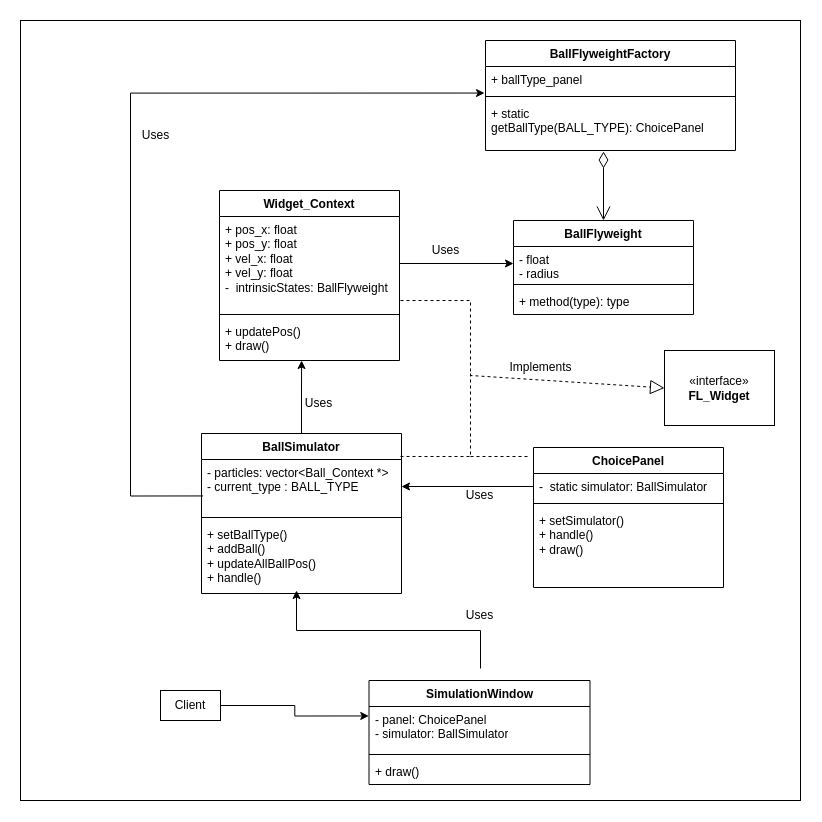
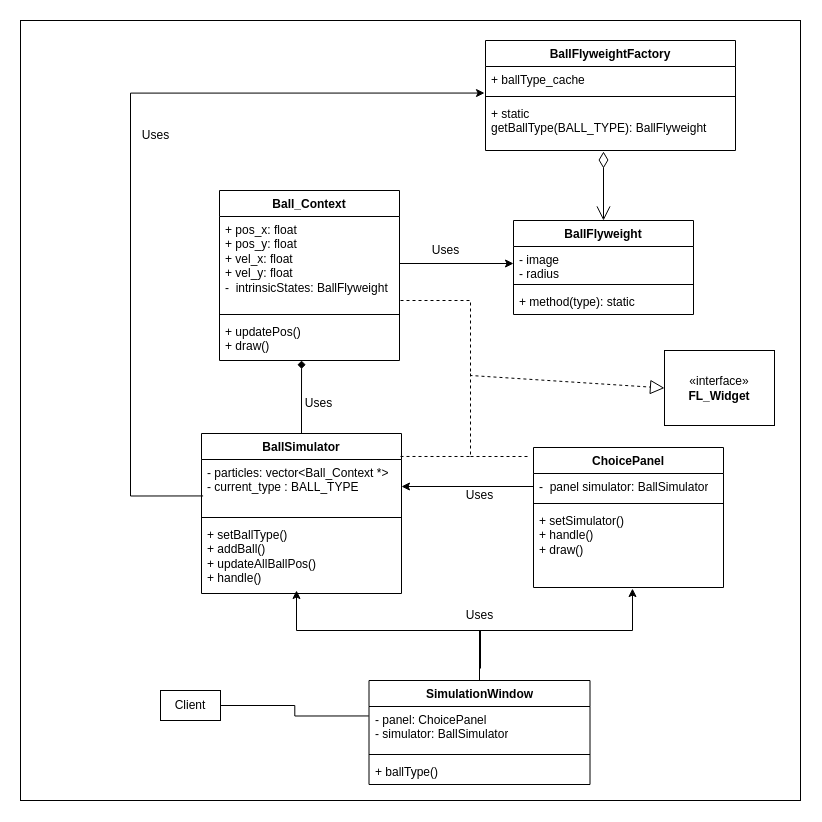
- <mxCell id="8" value="+&amp;nbsp;ballType_panel" style="text;strokeColor=none;fillColor=none;align=left;verticalAlign=top;spacingLeft=4;spacingRight=4;overflow=hidden;rotatable=0;points=[[0,0.5],[1,0.5]];portConstraint=eastwest;whiteSpace=wrap;html=1;" parent="7" vertex="1"><mxGeometry y="26" width="250" height="26" as="geometry" /></mxCell>
+ <mxCell id="8" value="+&amp;nbsp;ballType_cache" style="text;strokeColor=none;fillColor=none;align=left;verticalAlign=top;spacingLeft=4;spacingRight=4;overflow=hidden;rotatable=0;points=[[0,0.5],[1,0.5]];portConstraint=eastwest;whiteSpace=wrap;html=1;" parent="7" vertex="1"><mxGeometry y="26" width="250" height="26" as="geometry" /></mxCell>
- <mxCell id="10" value="+ static getBallType(BALL_TYPE):&amp;nbsp;ChoicePanel" style="text;strokeColor=none;fillColor=none;align=left;verticalAlign=top;spacingLeft=4;spacingRight=4;overflow=hidden;rotatable=0;points=[[0,0.5],[1,0.5]];portConstraint=eastwest;whiteSpace=wrap;html=1;" parent="7" vertex="1"><mxGeometry y="60" width="250" height="50" as="geometry" /></mxCell>
+ <mxCell id="10" value="+ static getBallType(BALL_TYPE):&amp;nbsp;BallFlyweight" style="text;strokeColor=none;fillColor=none;align=left;verticalAlign=top;spacingLeft=4;spacingRight=4;overflow=hidden;rotatable=0;points=[[0,0.5],[1,0.5]];portConstraint=eastwest;whiteSpace=wrap;html=1;" parent="7" vertex="1"><mxGeometry y="60" width="250" height="50" as="geometry" /></mxCell>
- <mxCell id="12" value="Widget_Context" style="swimlane;fontStyle=1;align=center;verticalAlign=top;childLayout=stackLayout;horizontal=1;startSize=26;horizontalStack=0;resizeParent=1;resizeParentMax=0;resizeLast=0;collapsible=1;marginBottom=0;whiteSpace=wrap;html=1;" parent="1" vertex="1"><mxGeometry x="219" y="190" width="180" height="170" as="geometry" /></mxCell>
+ <mxCell id="12" value="Ball_Context" style="swimlane;fontStyle=1;align=center;verticalAlign=top;childLayout=stackLayout;horizontal=1;startSize=26;horizontalStack=0;resizeParent=1;resizeParentMax=0;resizeLast=0;collapsible=1;marginBottom=0;whiteSpace=wrap;html=1;" parent="1" vertex="1"><mxGeometry x="219" y="190" width="180" height="170" as="geometry" /></mxCell>
- <mxCell id="4" value="- float&lt;br&gt;- radius" style="text;strokeColor=none;fillColor=none;align=left;verticalAlign=top;spacingLeft=4;spacingRight=4;overflow=hidden;rotatable=0;points=[[0,0.5],[1,0.5]];portConstraint=eastwest;whiteSpace=wrap;html=1;" parent="3" vertex="1"><mxGeometry y="26" width="180" height="34" as="geometry" /></mxCell>
+ <mxCell id="4" value="- image&lt;br&gt;- radius" style="text;strokeColor=none;fillColor=none;align=left;verticalAlign=top;spacingLeft=4;spacingRight=4;overflow=hidden;rotatable=0;points=[[0,0.5],[1,0.5]];portConstraint=eastwest;whiteSpace=wrap;html=1;" parent="3" vertex="1"><mxGeometry y="26" width="180" height="34" as="geometry" /></mxCell>
- <mxCell id="6" value="+ method(type): type" style="text;strokeColor=none;fillColor=none;align=left;verticalAlign=top;spacingLeft=4;spacingRight=4;overflow=hidden;rotatable=0;points=[[0,0.5],[1,0.5]];portConstraint=eastwest;whiteSpace=wrap;html=1;" parent="3" vertex="1"><mxGeometry y="68" width="180" height="26" as="geometry" /></mxCell>
+ <mxCell id="6" value="+ method(type): static" style="text;strokeColor=none;fillColor=none;align=left;verticalAlign=top;spacingLeft=4;spacingRight=4;overflow=hidden;rotatable=0;points=[[0,0.5],[1,0.5]];portConstraint=eastwest;whiteSpace=wrap;html=1;" parent="3" vertex="1"><mxGeometry y="68" width="180" height="26" as="geometry" /></mxCell>
- <mxCell id="37" value="Implements" style="text;html=1;align=center;verticalAlign=middle;resizable=0;points=[];autosize=1;strokeColor=none;fillColor=none;" parent="1" vertex="1"><mxGeometry x="495" y="352" width="90" height="30" as="geometry" /></mxCell>
- <mxCell id="21" style="edgeStyle=orthogonalEdgeStyle;rounded=0;orthogonalLoop=1;jettySize=auto;html=1;entryX=0.456;entryY=1;entryDx=0;entryDy=0;entryPerimeter=0;" parent="1" source="17" target="15" edge="1"><mxGeometry relative="1" as="geometry" /></mxCell>
+ <mxCell id="21" style="edgeStyle=orthogonalEdgeStyle;rounded=0;orthogonalLoop=1;jettySize=auto;html=1;entryX=0.456;entryY=1;entryDx=0;entryDy=0;entryPerimeter=0;endArrow=diamond;" parent="1" source="17" target="15" edge="1"><mxGeometry relative="1" as="geometry" /></mxCell>
- <mxCell id="23" value="-&amp;nbsp; static simulator: BallSimulator" style="text;strokeColor=none;fillColor=none;align=left;verticalAlign=top;spacingLeft=4;spacingRight=4;overflow=hidden;rotatable=0;points=[[0,0.5],[1,0.5]];portConstraint=eastwest;whiteSpace=wrap;html=1;" parent="22" vertex="1"><mxGeometry y="26" width="190" height="26" as="geometry" /></mxCell>
+ <mxCell id="23" value="-&amp;nbsp; panel simulator: BallSimulator" style="text;strokeColor=none;fillColor=none;align=left;verticalAlign=top;spacingLeft=4;spacingRight=4;overflow=hidden;rotatable=0;points=[[0,0.5],[1,0.5]];portConstraint=eastwest;whiteSpace=wrap;html=1;" parent="22" vertex="1"><mxGeometry y="26" width="190" height="26" as="geometry" /></mxCell>
+ <mxCell id="32" style="edgeStyle=orthogonalEdgeStyle;rounded=0;orthogonalLoop=1;jettySize=auto;html=1;entryX=0.521;entryY=1.013;entryDx=0;entryDy=0;entryPerimeter=0;" parent="1" source="27" target="25" edge="1"><mxGeometry relative="1" as="geometry"><Array as="points"><mxPoint x="479" y="630" /><mxPoint x="632" y="630" /></Array></mxGeometry></mxCell>
- <mxCell id="45" style="edgeStyle=orthogonalEdgeStyle;rounded=0;orthogonalLoop=1;jettySize=auto;html=1;entryX=-0.001;entryY=0.215;entryDx=0;entryDy=0;entryPerimeter=0;" parent="1" source="44" target="28" edge="1"><mxGeometry relative="1" as="geometry" /></mxCell>
+ <mxCell id="45" style="edgeStyle=orthogonalEdgeStyle;rounded=0;orthogonalLoop=1;jettySize=auto;html=1;entryX=-0.001;entryY=0.215;entryDx=0;entryDy=0;entryPerimeter=0;endArrow=none;" parent="1" source="44" target="28" edge="1"><mxGeometry relative="1" as="geometry" /></mxCell>
- <mxCell id="30" value="+ draw()" style="text;strokeColor=none;fillColor=none;align=left;verticalAlign=top;spacingLeft=4;spacingRight=4;overflow=hidden;rotatable=0;points=[[0,0.5],[1,0.5]];portConstraint=eastwest;whiteSpace=wrap;html=1;" parent="27" vertex="1"><mxGeometry y="78" width="221" height="26" as="geometry" /></mxCell>
+ <mxCell id="30" value="+ ballType()" style="text;strokeColor=none;fillColor=none;align=left;verticalAlign=top;spacingLeft=4;spacingRight=4;overflow=hidden;rotatable=0;points=[[0,0.5],[1,0.5]];portConstraint=eastwest;whiteSpace=wrap;html=1;" parent="27" vertex="1"><mxGeometry y="78" width="221" height="26" as="geometry" /></mxCell>
